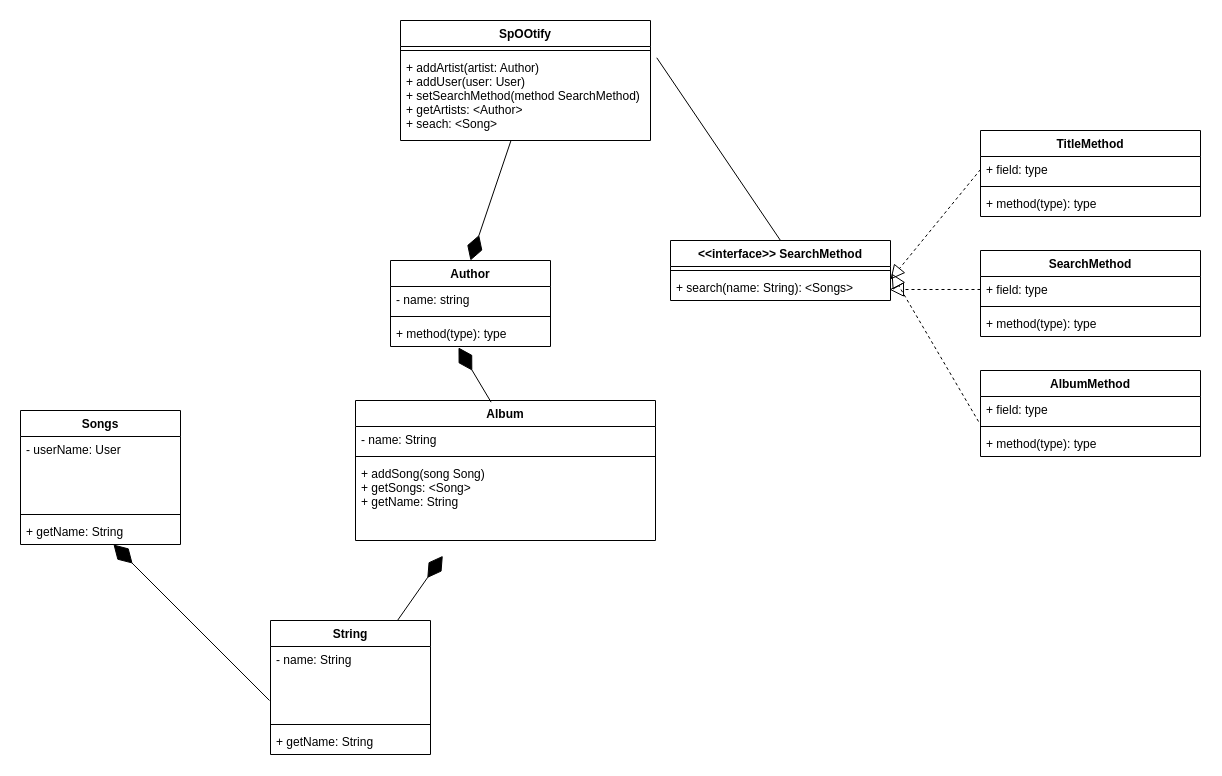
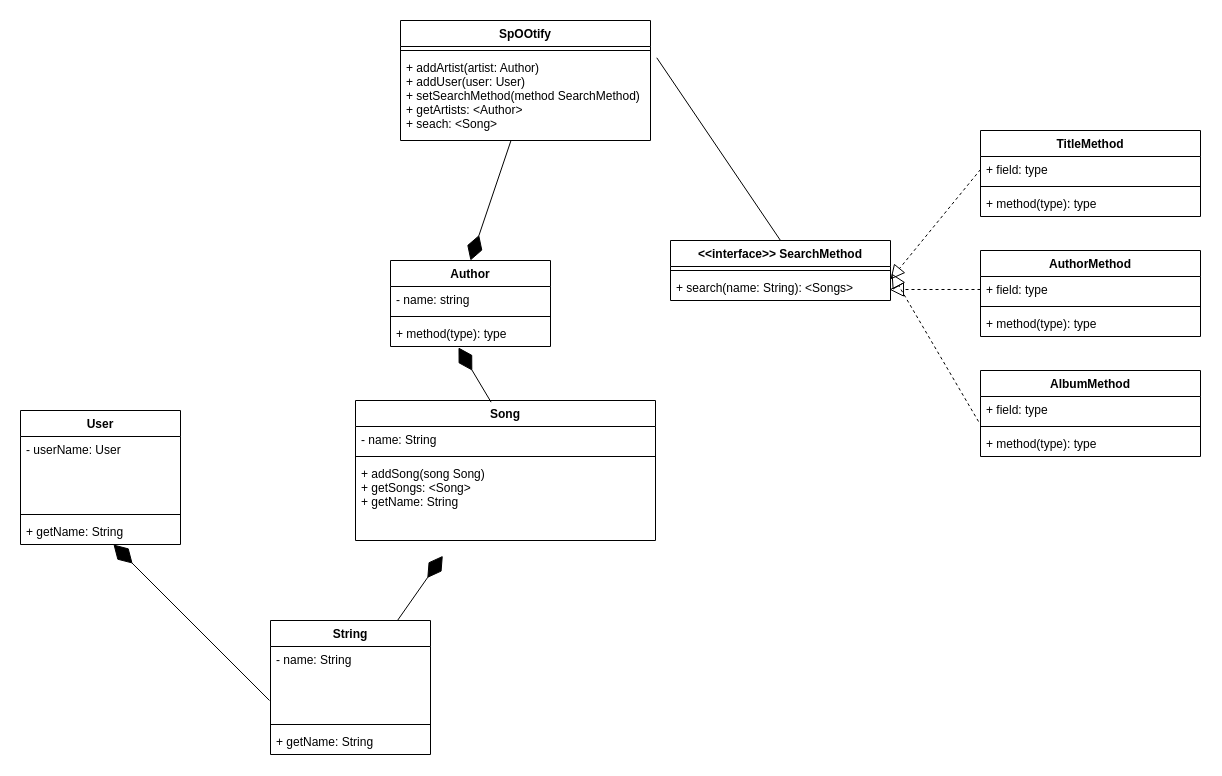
- <mxCell id="22" value="SearchMethod" style="swimlane;fontStyle=1;align=center;verticalAlign=top;childLayout=stackLayout;horizontal=1;startSize=26;horizontalStack=0;resizeParent=1;resizeParentMax=0;resizeLast=0;collapsible=1;marginBottom=0;" vertex="1" parent="1"><mxGeometry x="980" y="250" width="220" height="86" as="geometry" /></mxCell>
+ <mxCell id="22" value="AuthorMethod" style="swimlane;fontStyle=1;align=center;verticalAlign=top;childLayout=stackLayout;horizontal=1;startSize=26;horizontalStack=0;resizeParent=1;resizeParentMax=0;resizeLast=0;collapsible=1;marginBottom=0;" vertex="1" parent="1"><mxGeometry x="980" y="250" width="220" height="86" as="geometry" /></mxCell>
- <mxCell id="33" value="Album" style="swimlane;fontStyle=1;align=center;verticalAlign=top;childLayout=stackLayout;horizontal=1;startSize=26;horizontalStack=0;resizeParent=1;resizeParentMax=0;resizeLast=0;collapsible=1;marginBottom=0;" vertex="1" parent="1"><mxGeometry x="355" y="400" width="300" height="140" as="geometry" /></mxCell>
+ <mxCell id="33" value="Song" style="swimlane;fontStyle=1;align=center;verticalAlign=top;childLayout=stackLayout;horizontal=1;startSize=26;horizontalStack=0;resizeParent=1;resizeParentMax=0;resizeLast=0;collapsible=1;marginBottom=0;" vertex="1" parent="1"><mxGeometry x="355" y="400" width="300" height="140" as="geometry" /></mxCell>
- <mxCell id="5" value="Songs" style="swimlane;fontStyle=1;align=center;verticalAlign=top;childLayout=stackLayout;horizontal=1;startSize=26;horizontalStack=0;resizeParent=1;resizeParentMax=0;resizeLast=0;collapsible=1;marginBottom=0;" parent="1" vertex="1"><mxGeometry x="20" y="410" width="160" height="134" as="geometry" /></mxCell>
+ <mxCell id="5" value="User" style="swimlane;fontStyle=1;align=center;verticalAlign=top;childLayout=stackLayout;horizontal=1;startSize=26;horizontalStack=0;resizeParent=1;resizeParentMax=0;resizeLast=0;collapsible=1;marginBottom=0;" parent="1" vertex="1"><mxGeometry x="20" y="410" width="160" height="134" as="geometry" /></mxCell>
